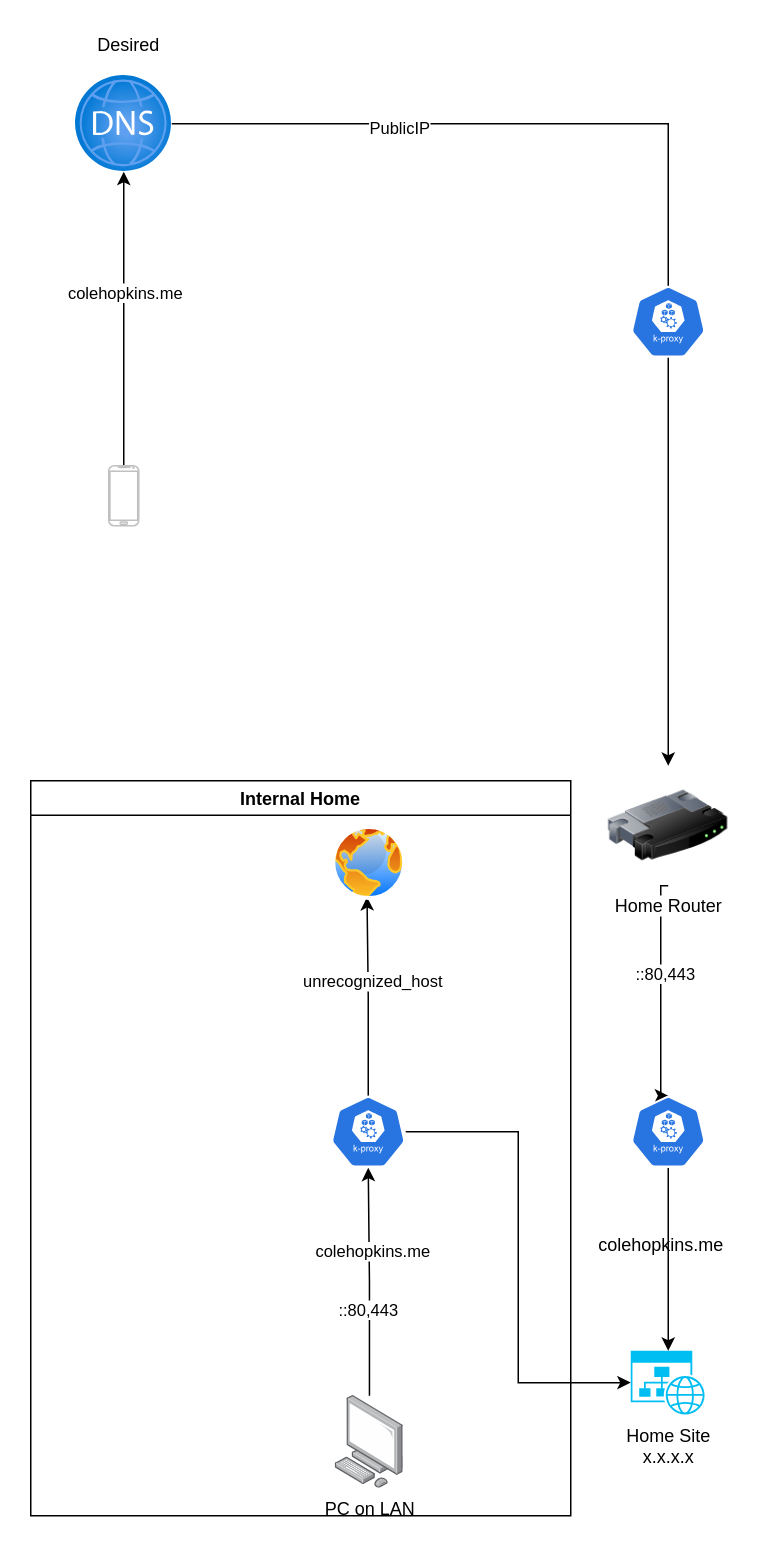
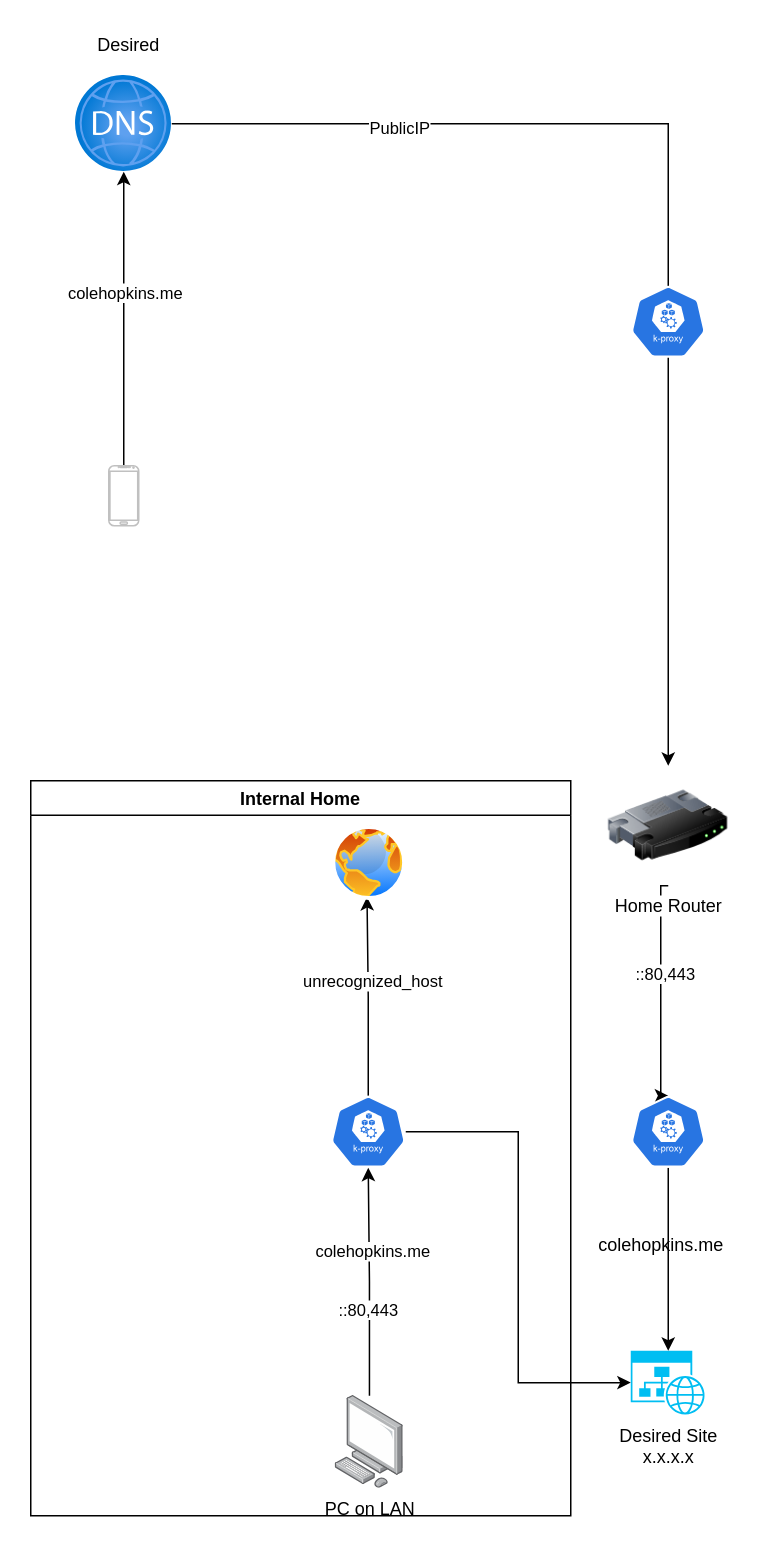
- <mxCell id="8" value="Home Site&lt;br&gt;x.x.x.x" style="verticalLabelPosition=bottom;html=1;verticalAlign=top;align=center;strokeColor=none;fillColor=#00BEF2;shape=mxgraph.azure.website_generic;pointerEvents=1;" vertex="1" parent="1"><mxGeometry x="420" y="900" width="50" height="42.5" as="geometry" /></mxCell>
+ <mxCell id="8" value="Desired Site&lt;br&gt;x.x.x.x" style="verticalLabelPosition=bottom;html=1;verticalAlign=top;align=center;strokeColor=none;fillColor=#00BEF2;shape=mxgraph.azure.website_generic;pointerEvents=1;" vertex="1" parent="1"><mxGeometry x="420" y="900" width="50" height="42.5" as="geometry" /></mxCell>
